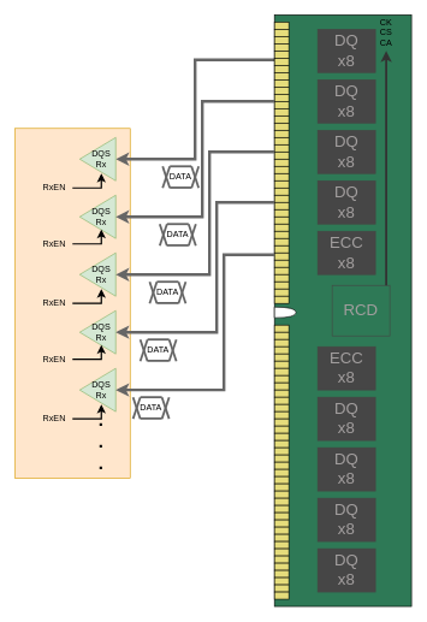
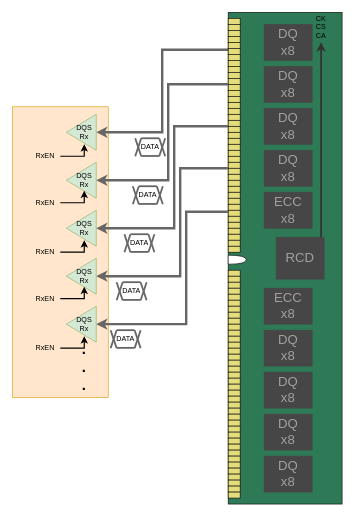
- <mxCell id="97" value="&lt;span style=&quot;color: rgb(163, 159, 159); font-size: 22px;&quot;&gt;RCD&lt;/span&gt;" style="rounded=0;whiteSpace=wrap;html=1;strokeColor=#454744;fillColor=#2e7956;direction=south;" vertex="1" parent="1"><mxGeometry x="460" y="395" width="80" height="70" as="geometry" /></mxCell>
+ <mxCell id="97" value="&lt;span style=&quot;color: rgb(163, 159, 159); font-size: 22px;&quot;&gt;RCD&lt;/span&gt;" style="rounded=0;whiteSpace=wrap;html=1;strokeColor=#454744;fillColor=#464646;direction=south;" vertex="1" parent="1"><mxGeometry x="460" y="395" width="80" height="70" as="geometry" /></mxCell>
